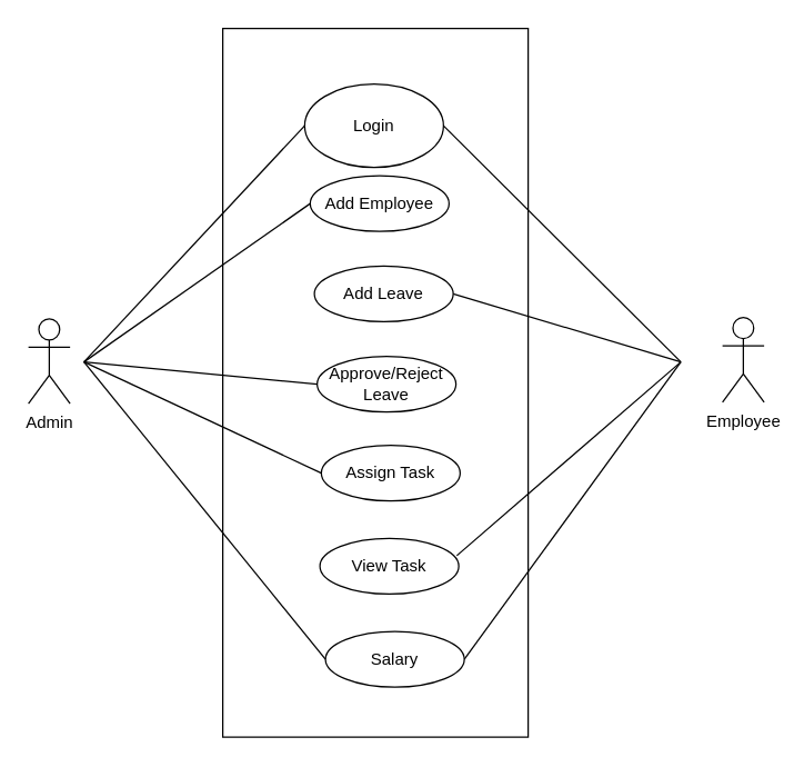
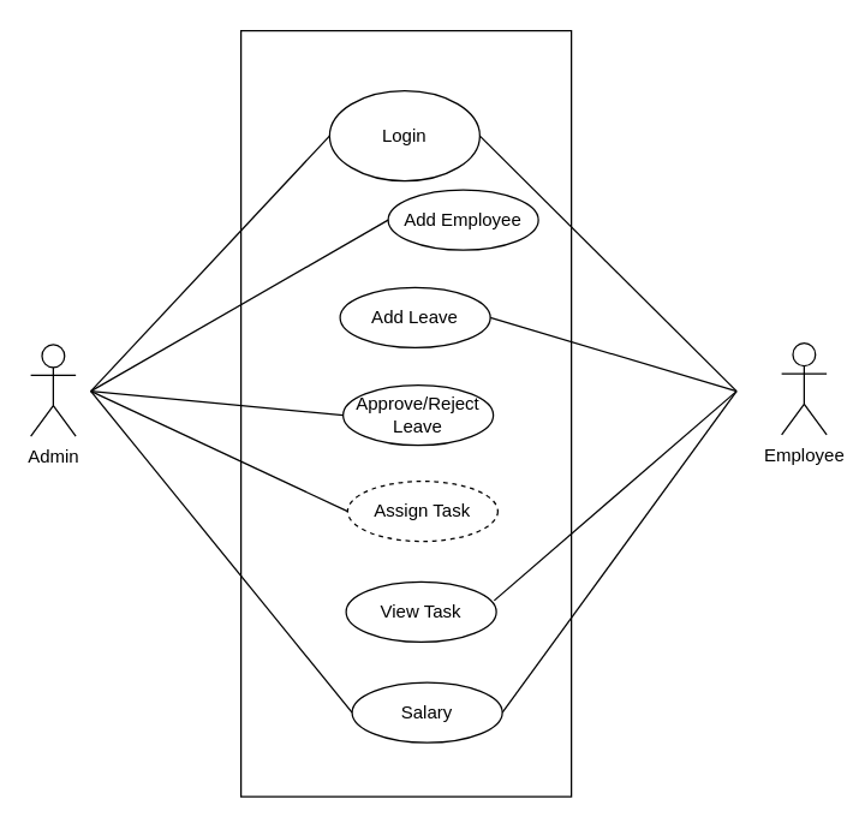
- <mxCell id="3" value="Add Employee" style="ellipse;whiteSpace=wrap;html=1;" parent="1" vertex="1"><mxGeometry x="223" y="126" width="100" height="40" as="geometry" /></mxCell>
+ <mxCell id="3" value="Add Employee" style="ellipse;whiteSpace=wrap;html=1;" parent="1" vertex="1"><mxGeometry x="258" y="126" width="100" height="40" as="geometry" /></mxCell>
- <mxCell id="17" value="Assign Task" style="ellipse;whiteSpace=wrap;html=1;" vertex="1" parent="1"><mxGeometry x="231" y="320" width="100" height="40" as="geometry" /></mxCell>
+ <mxCell id="17" value="Assign Task" style="ellipse;whiteSpace=wrap;html=1;dashed=1;" vertex="1" parent="1"><mxGeometry x="231" y="320" width="100" height="40" as="geometry" /></mxCell>
